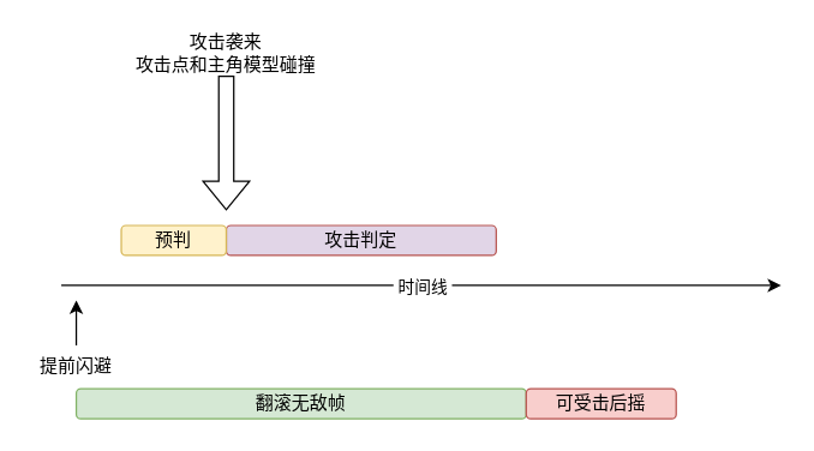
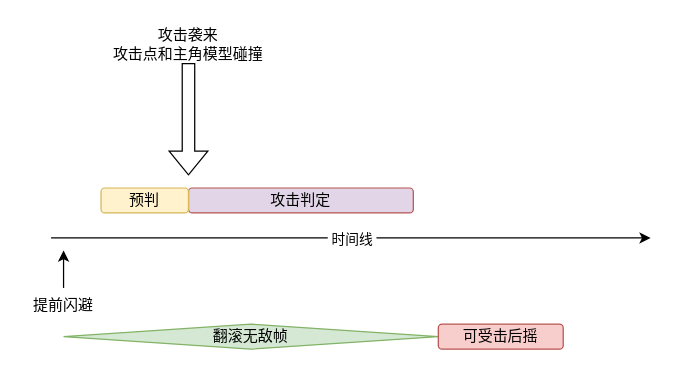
- <mxCell id="10" value="翻滚无敌帧" style="rounded=1;whiteSpace=wrap;html=1;fillColor=#d5e8d4;strokeColor=#82b366;" vertex="1" parent="1"><mxGeometry x="50" y="259" width="300" height="20" as="geometry" /></mxCell>
+ <mxCell id="10" value="翻滚无敌帧" style="rhombus;whiteSpace=wrap;html=1;fillColor=#d5e8d4;strokeColor=#82b366;" vertex="1" parent="1"><mxGeometry x="50" y="259" width="300" height="20" as="geometry" /></mxCell>
